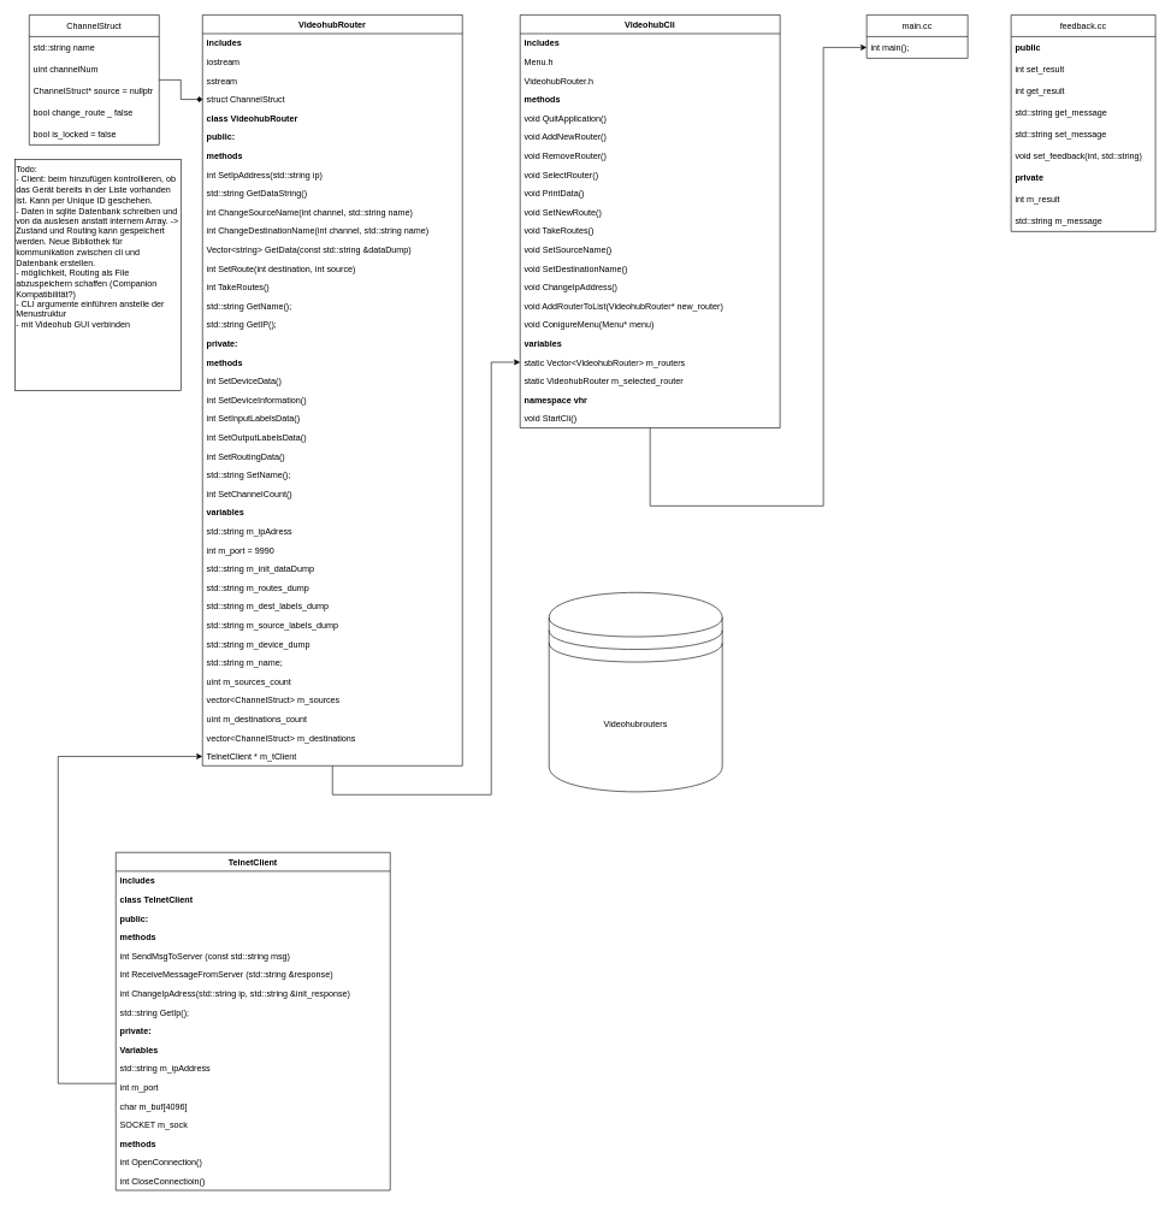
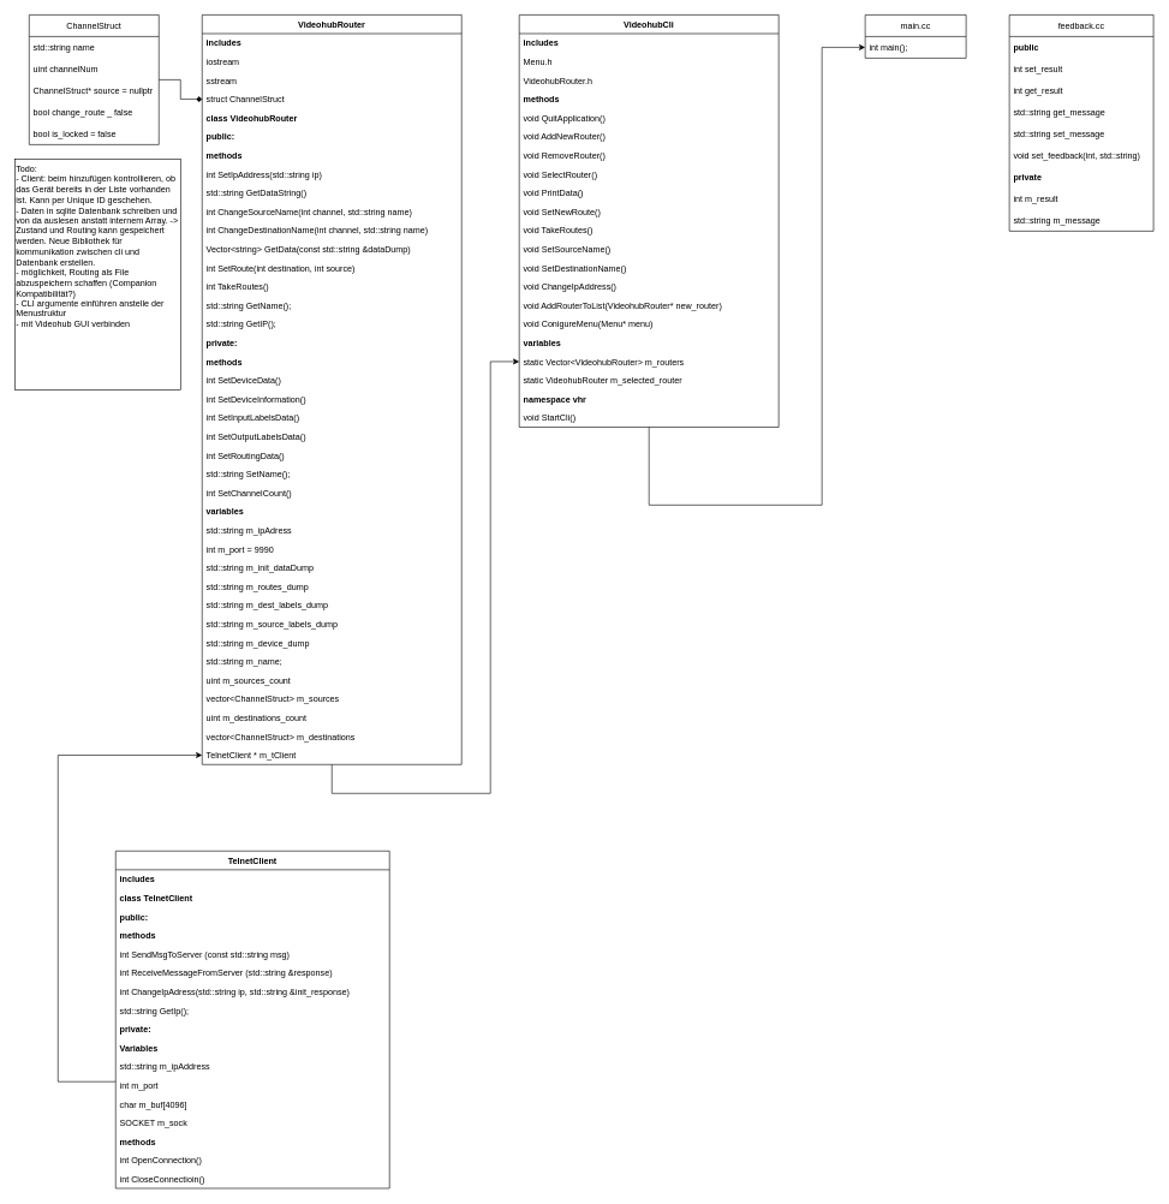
- <mxCell id="105" value="Videohubrouters" style="shape=datastore;whiteSpace=wrap;html=1;" vertex="1" parent="1"><mxGeometry x="760" y="820" width="240" height="276" as="geometry" /></mxCell>
